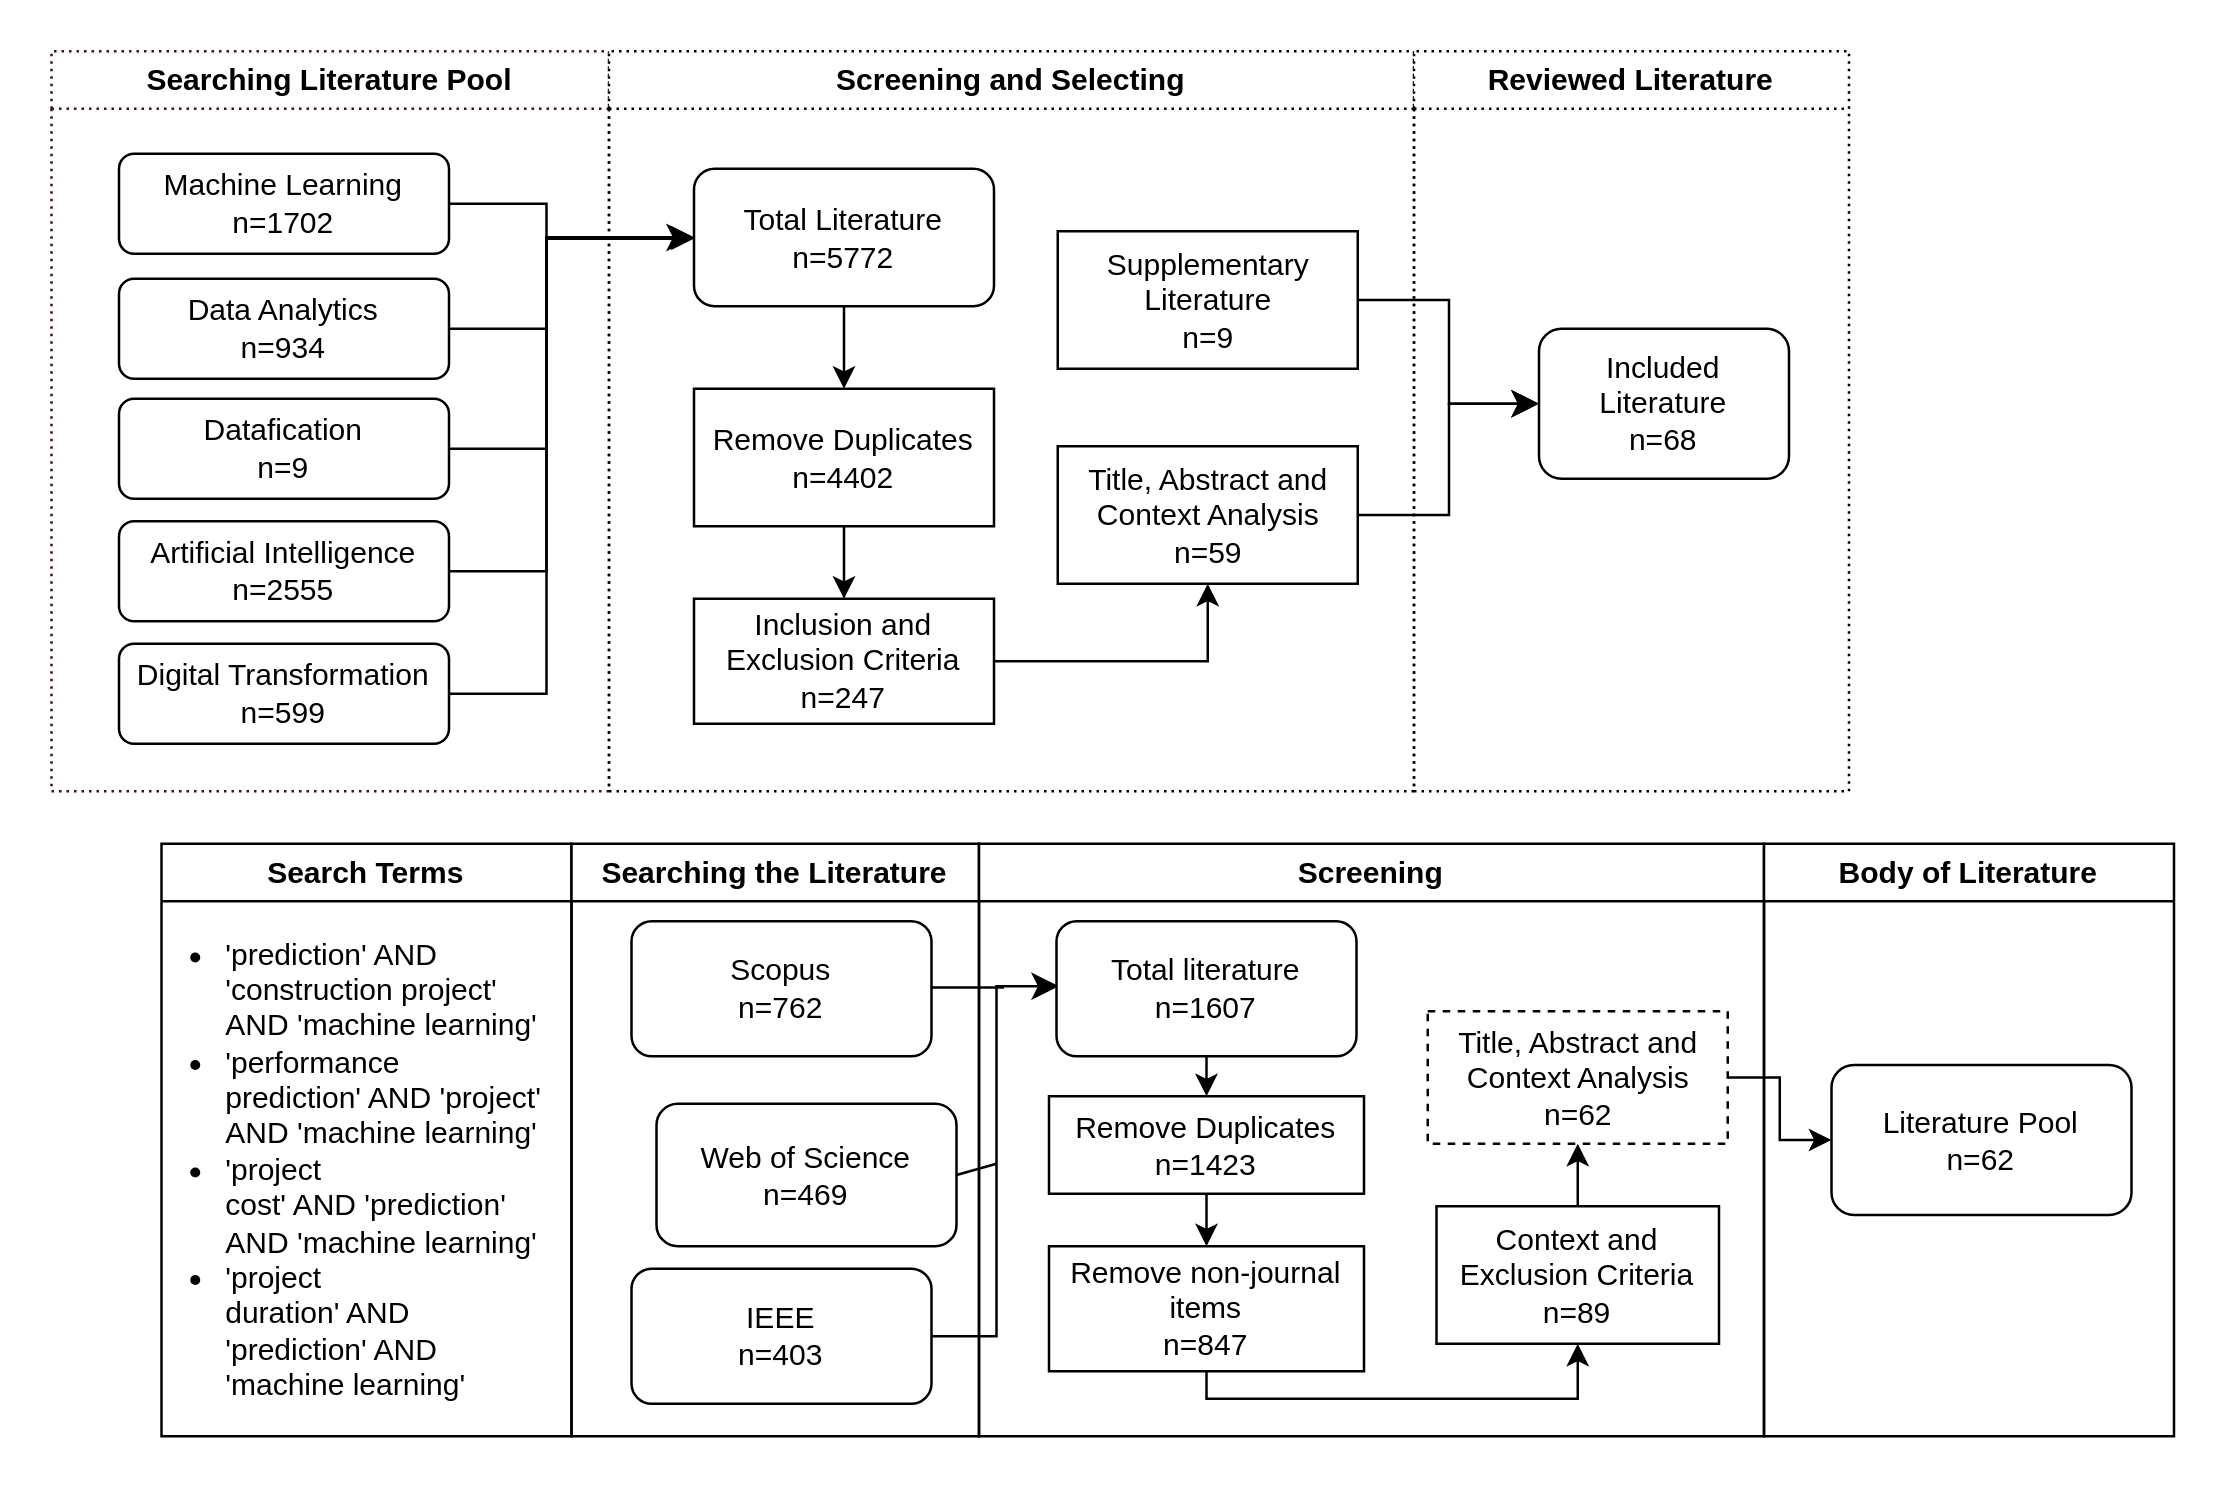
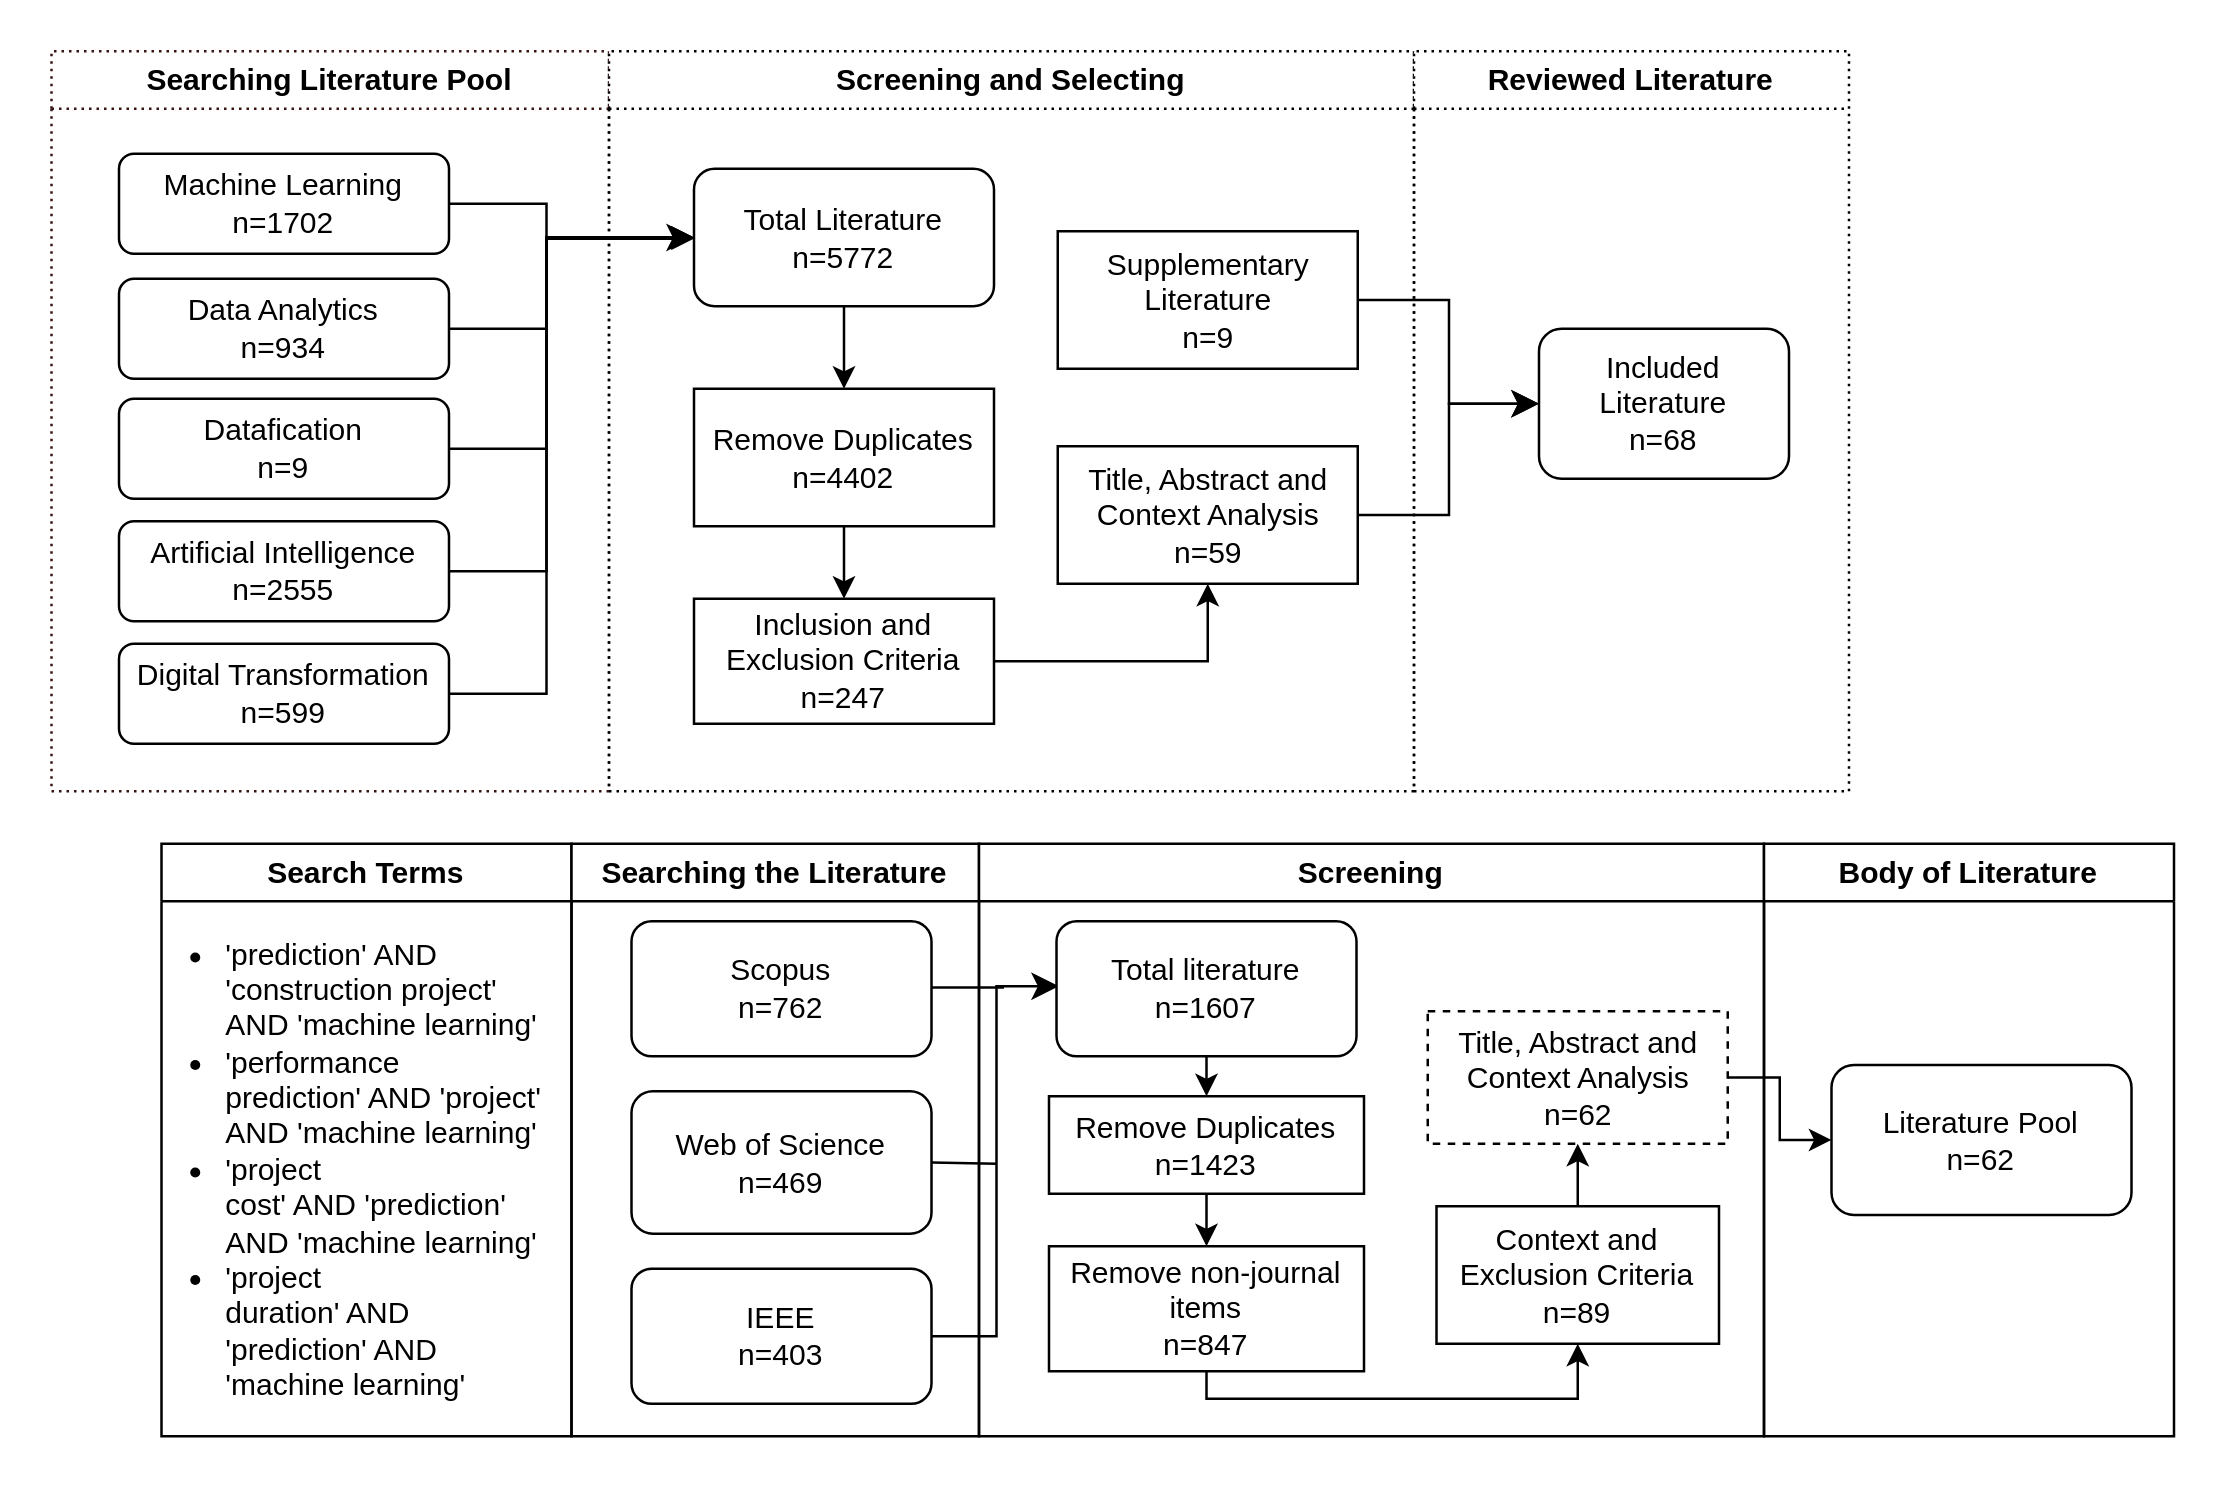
- <mxCell id="6" value="Web of Science&lt;br&gt;n=469" style="rounded=1;whiteSpace=wrap;html=1;" parent="4" vertex="1"><mxGeometry x="34" y="104" width="120" height="57" as="geometry" /></mxCell>
+ <mxCell id="6" value="Web of Science&lt;br&gt;n=469" style="rounded=1;whiteSpace=wrap;html=1;" parent="4" vertex="1"><mxGeometry x="24" y="99" width="120" height="57" as="geometry" /></mxCell>
